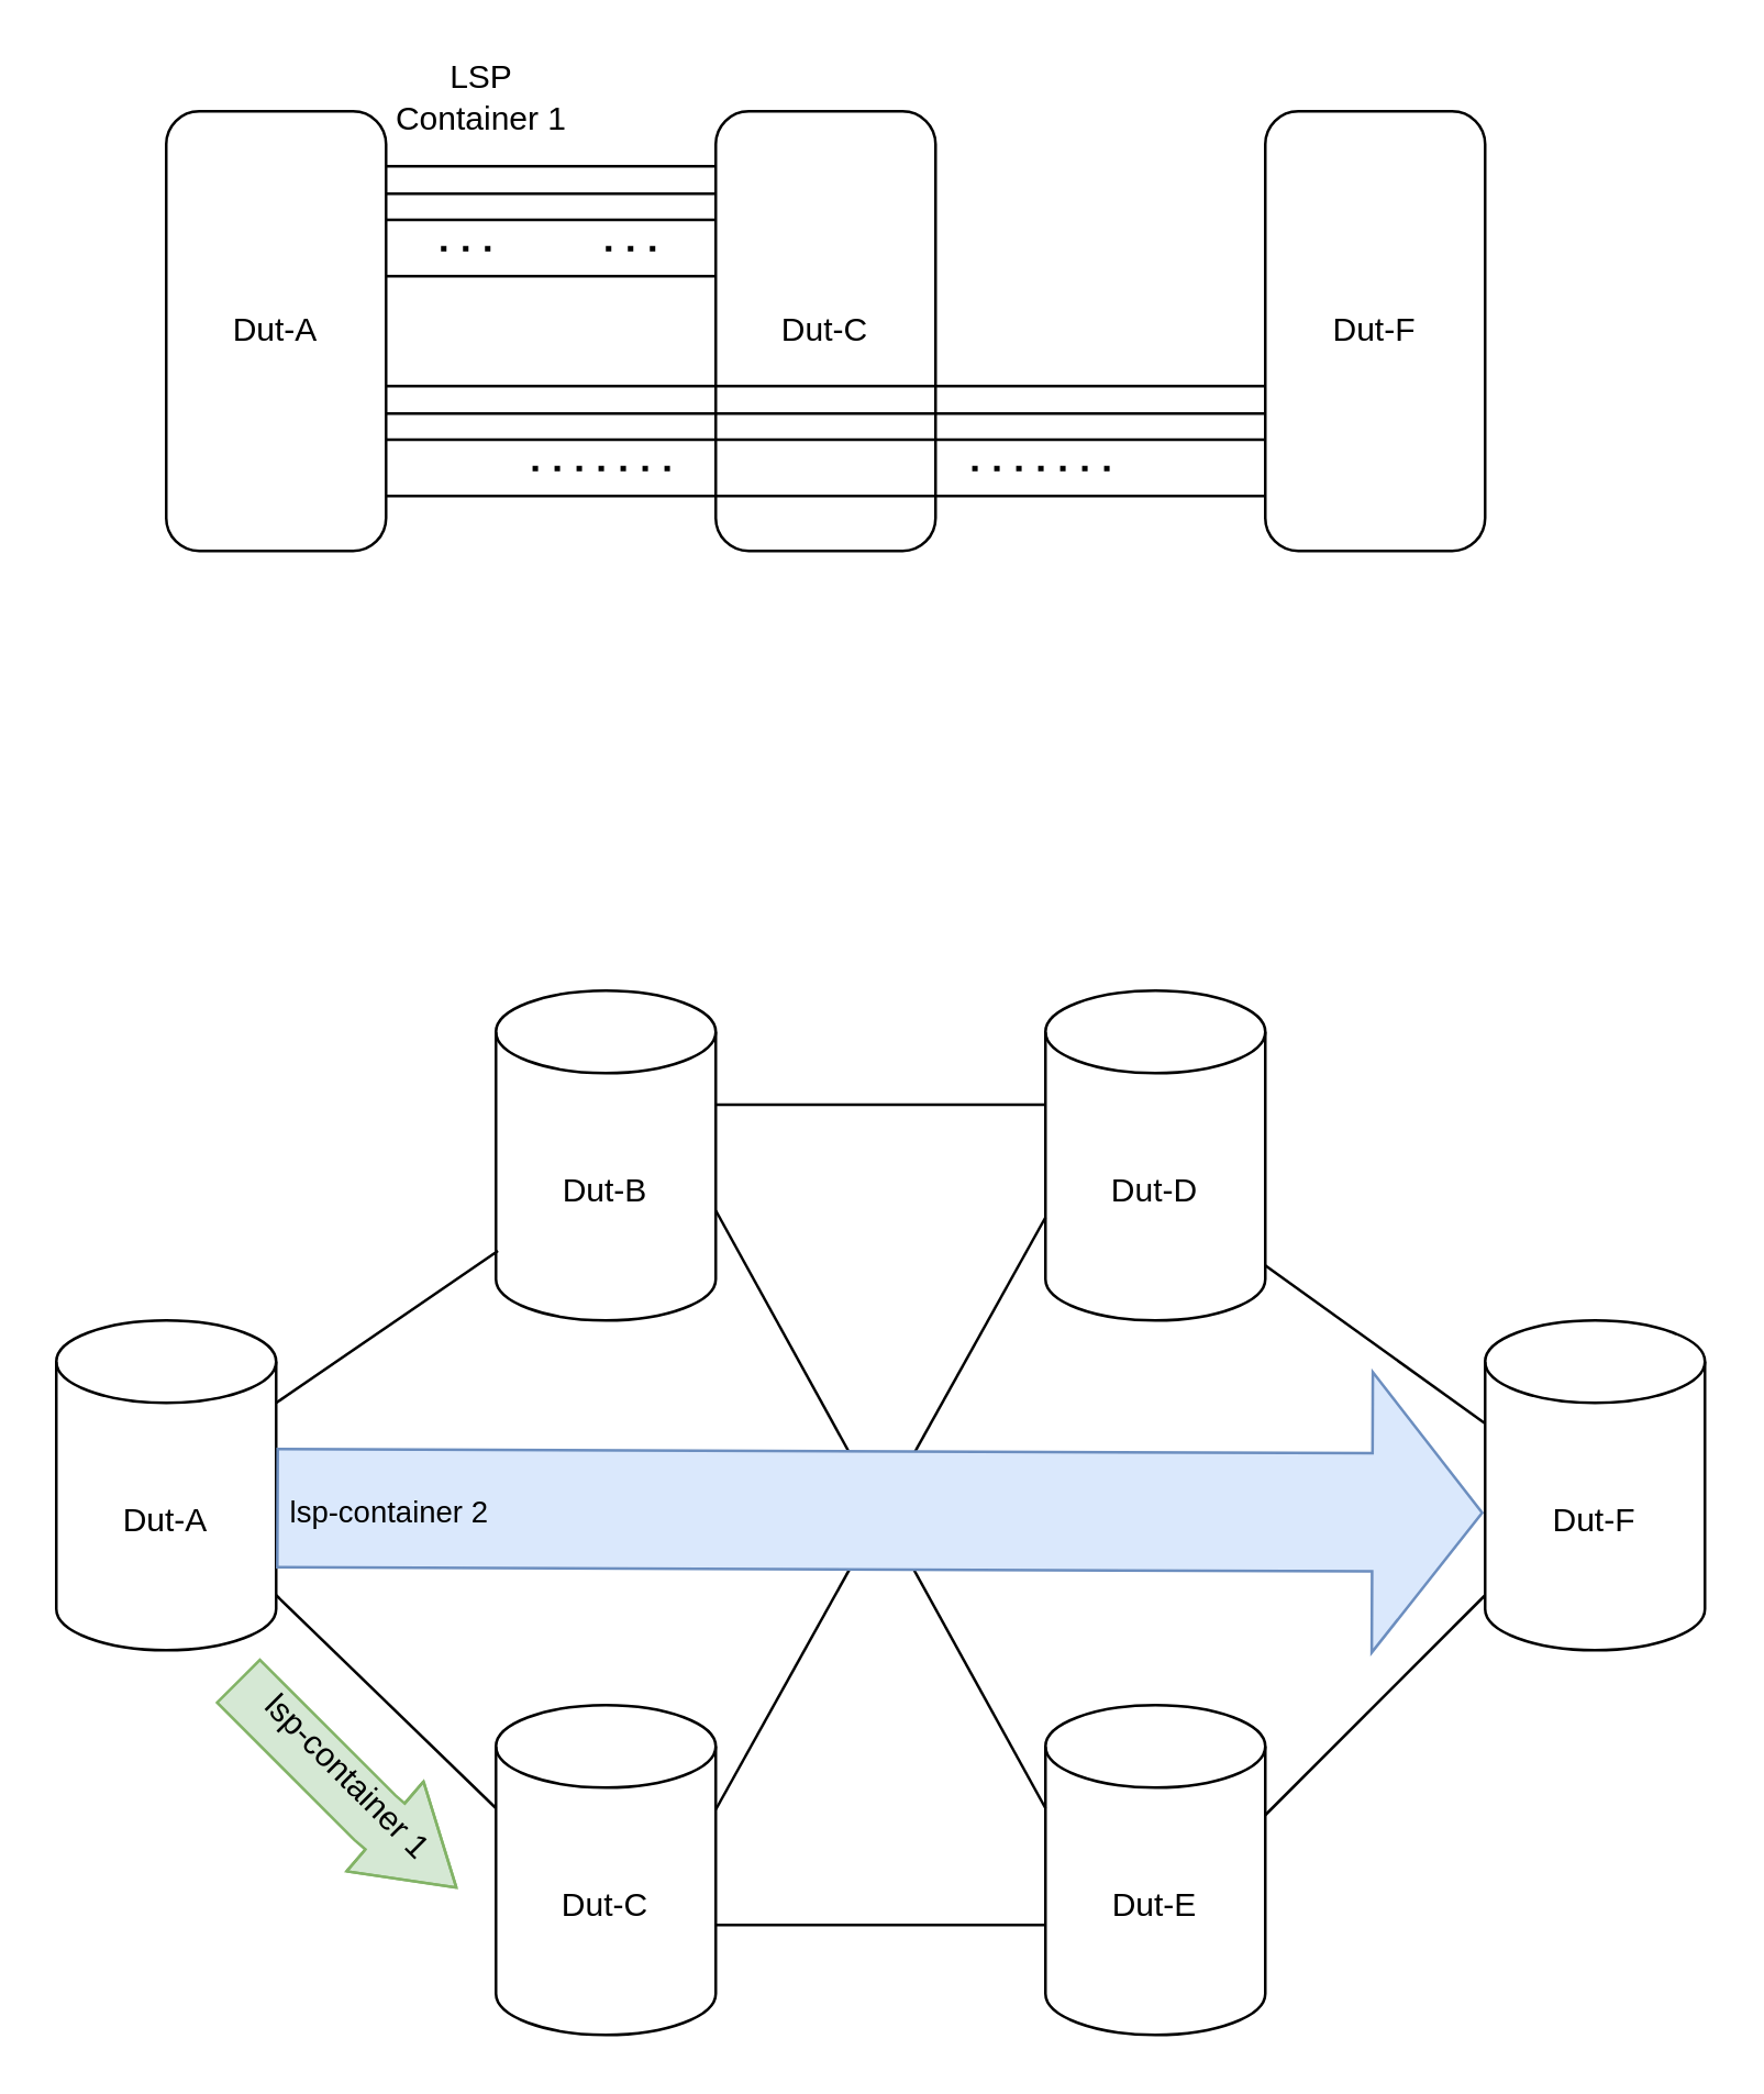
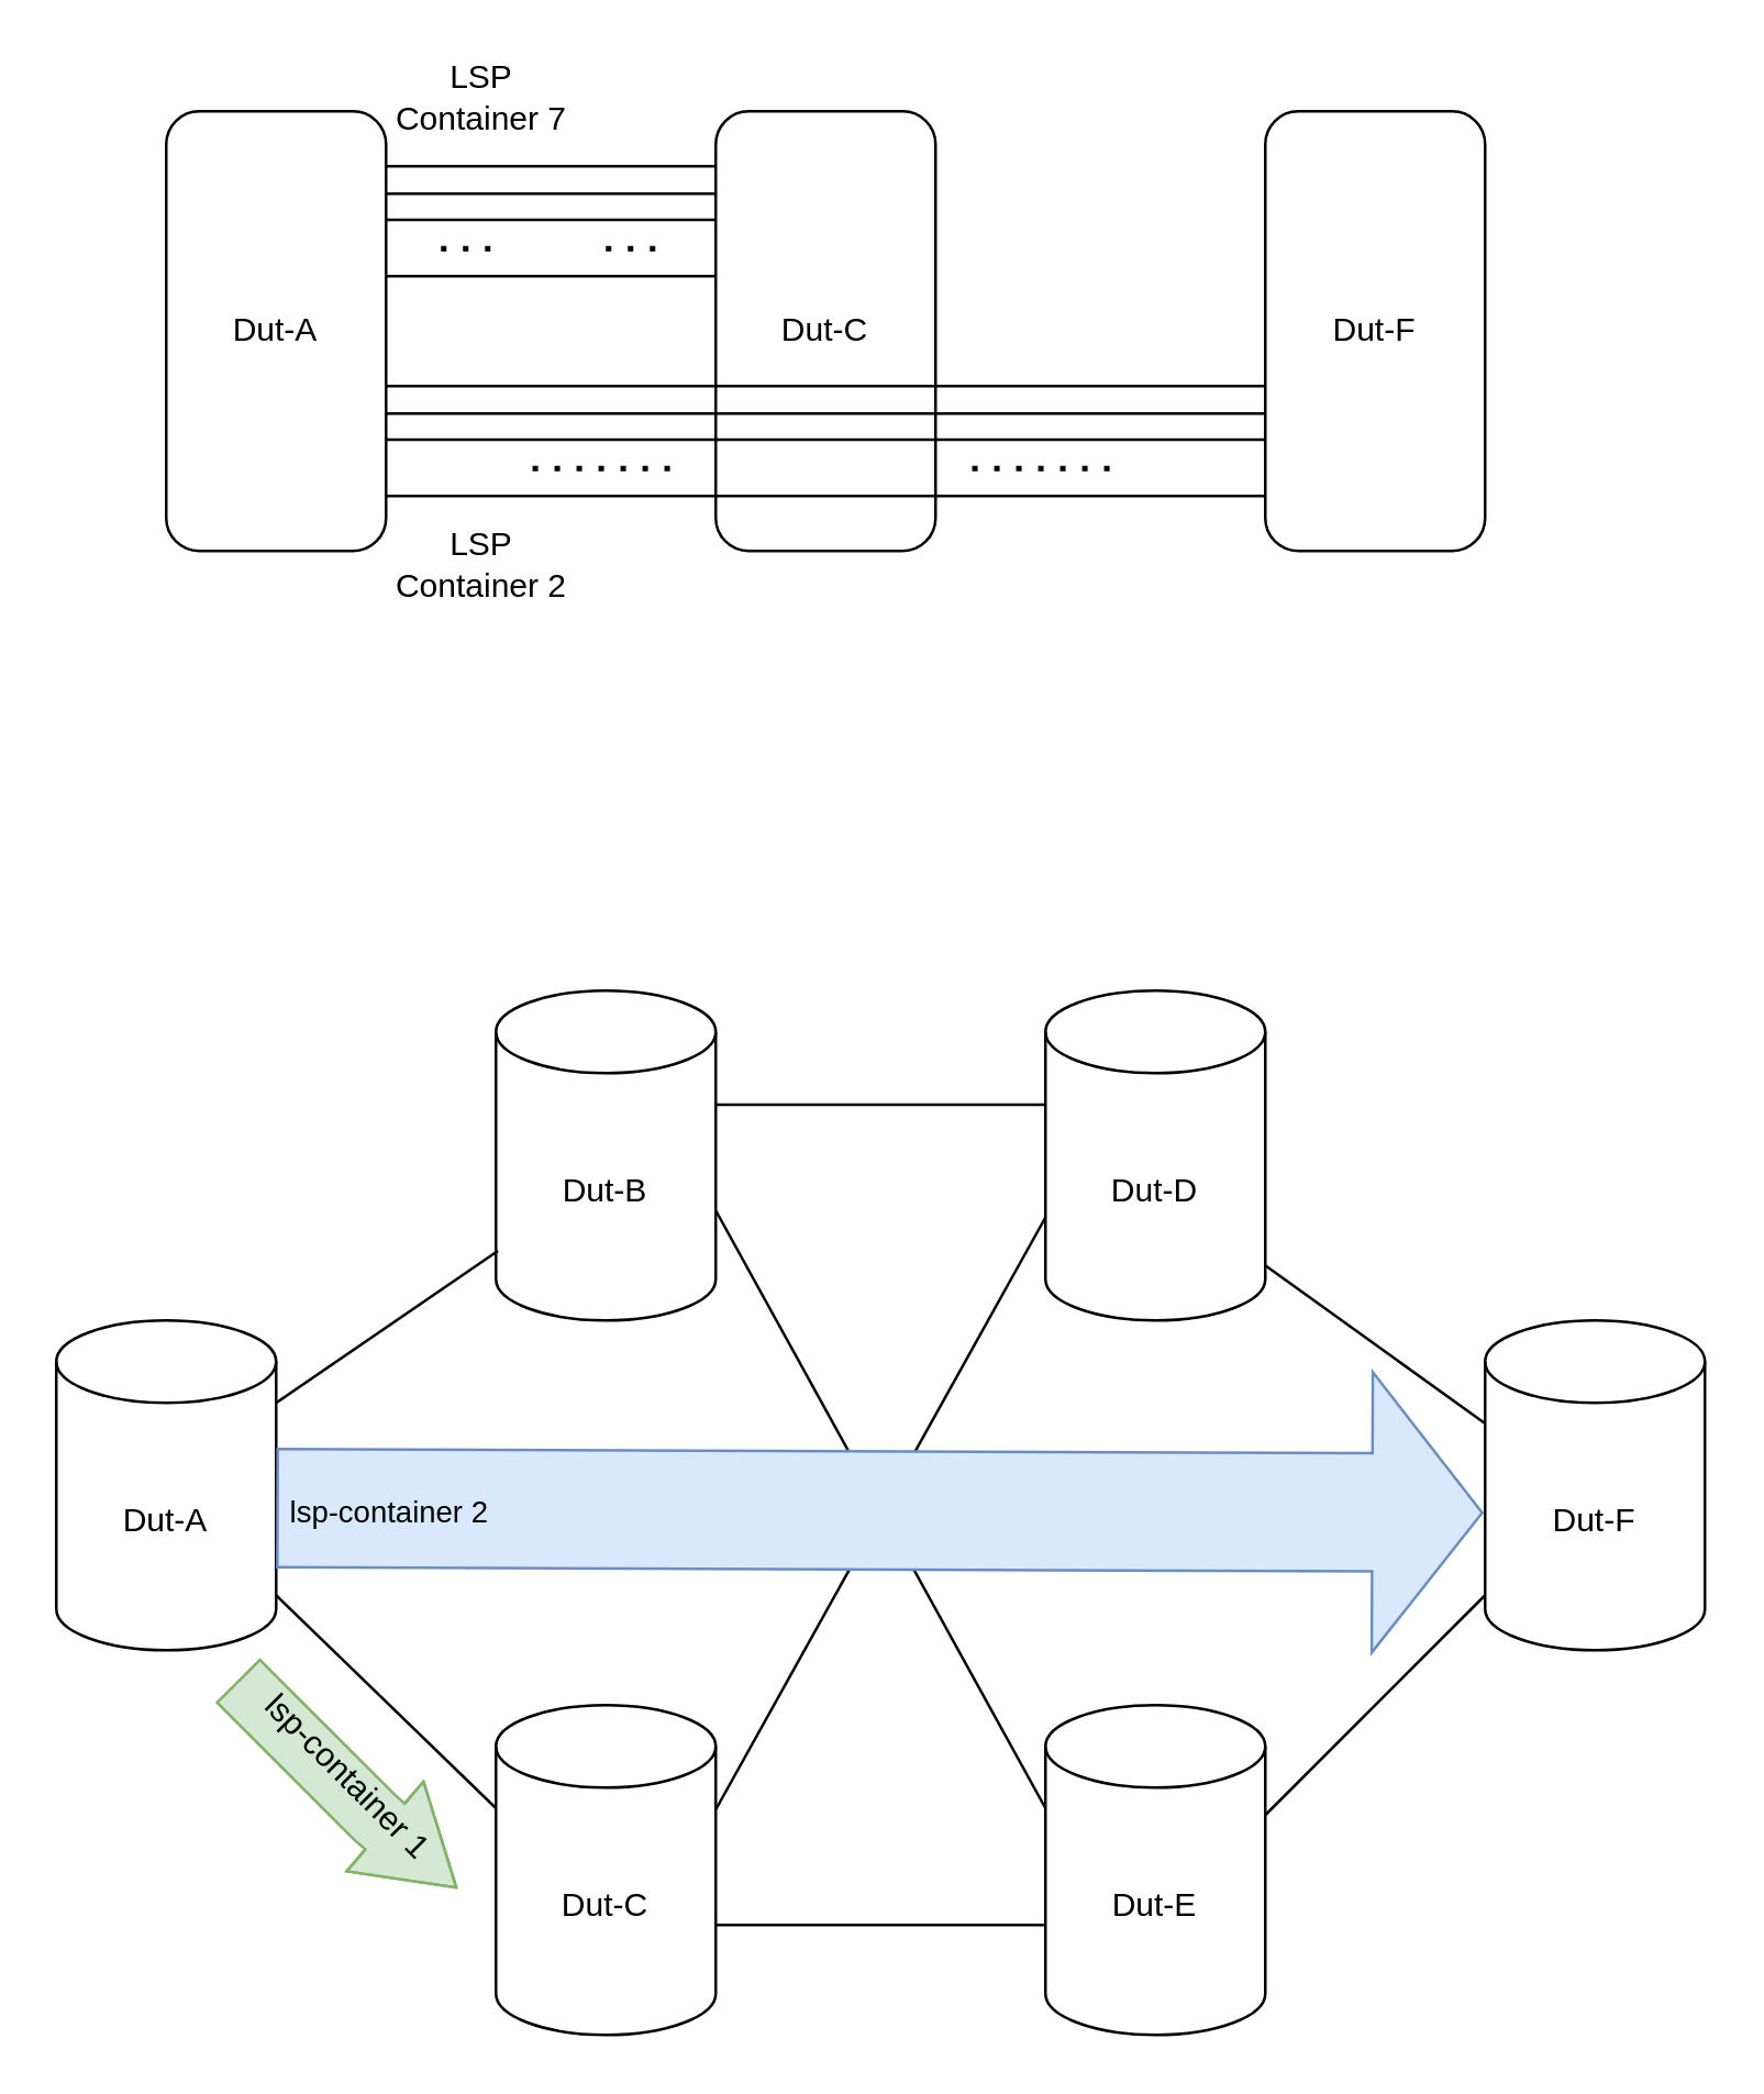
- <mxCell id="19" value="LSP Container 1" style="text;html=1;align=center;verticalAlign=middle;whiteSpace=wrap;rounded=0;" vertex="1" parent="1"><mxGeometry x="140" y="20" width="70" height="30" as="geometry" /></mxCell>
+ <mxCell id="19" value="LSP Container 7" style="text;html=1;align=center;verticalAlign=middle;whiteSpace=wrap;rounded=0;" vertex="1" parent="1"><mxGeometry x="140" y="20" width="70" height="30" as="geometry" /></mxCell>
+ <mxCell id="20" value="LSP Container 2" style="text;html=1;align=center;verticalAlign=middle;whiteSpace=wrap;rounded=0;" vertex="1" parent="1"><mxGeometry x="140" y="190" width="70" height="30" as="geometry" /></mxCell>
